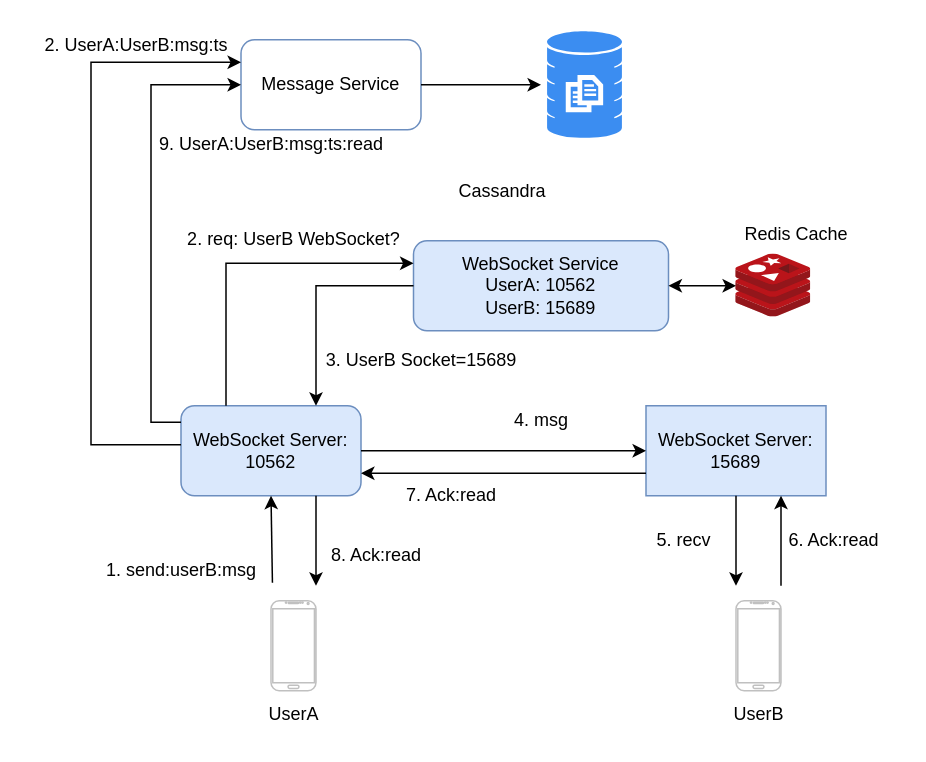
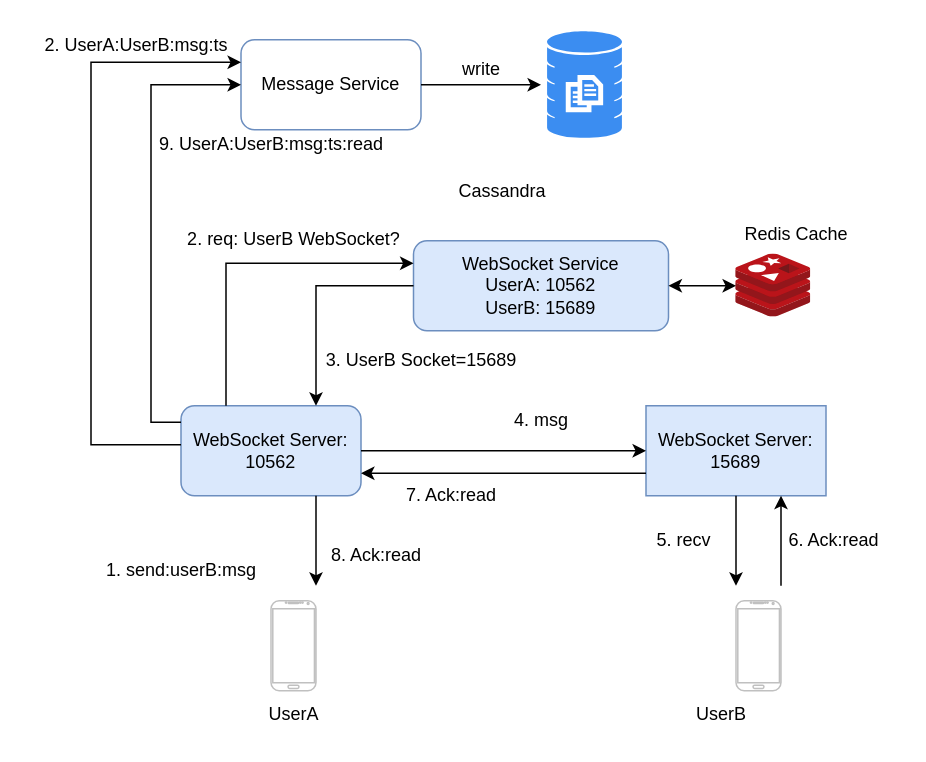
+ <mxCell id="31" value="write" style="text;html=1;align=center;verticalAlign=middle;resizable=0;points=[];autosize=1;strokeColor=none;fillColor=none;" vertex="1" parent="1"><mxGeometry x="300" y="36" width="40" height="20" as="geometry" /></mxCell>
- <mxCell id="10" value="" style="endArrow=classic;html=1;rounded=0;entryX=0.5;entryY=1;entryDx=0;entryDy=0;exitX=1.008;exitY=0.9;exitDx=0;exitDy=0;exitPerimeter=0;" edge="1" parent="1" source="11" target="4"><mxGeometry width="50" height="50" relative="1" as="geometry"><mxPoint x="177" y="390" as="sourcePoint" /><mxPoint x="177" y="340" as="targetPoint" /></mxGeometry></mxCell>
- <mxCell id="36" value="UserB" style="text;html=1;align=center;verticalAlign=middle;resizable=0;points=[];autosize=1;strokeColor=none;fillColor=none;" vertex="1" parent="1"><mxGeometry x="480" y="466" width="50" height="20" as="geometry" /></mxCell>
+ <mxCell id="36" value="UserB" style="text;html=1;align=center;verticalAlign=middle;resizable=0;points=[];autosize=1;strokeColor=none;fillColor=none;" vertex="1" parent="1"><mxGeometry x="455" y="466" width="50" height="20" as="geometry" /></mxCell>
